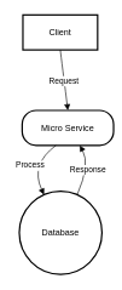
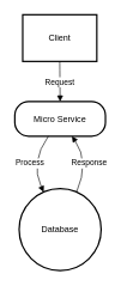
- <mxCell id="2" value="Client" style="whiteSpace=wrap;strokeWidth=2;" vertex="1" parent="1"><mxGeometry x="31" y="20" width="103" height="48" as="geometry" /></mxCell>
+ <mxCell id="2" value="Client" style="whiteSpace=wrap;strokeWidth=2;" vertex="1" parent="1"><mxGeometry x="31" y="20" width="103" height="65" as="geometry" /></mxCell>
- <mxCell id="3" value="Micro Service" style="rounded=1;arcSize=40;strokeWidth=2" vertex="1" parent="1"><mxGeometry x="30" y="151" width="126" height="48" as="geometry" /></mxCell>
+ <mxCell id="3" value="Micro Service" style="rounded=1;arcSize=40;strokeWidth=2" vertex="1" parent="1"><mxGeometry x="20" y="141" width="126" height="48" as="geometry" /></mxCell>
